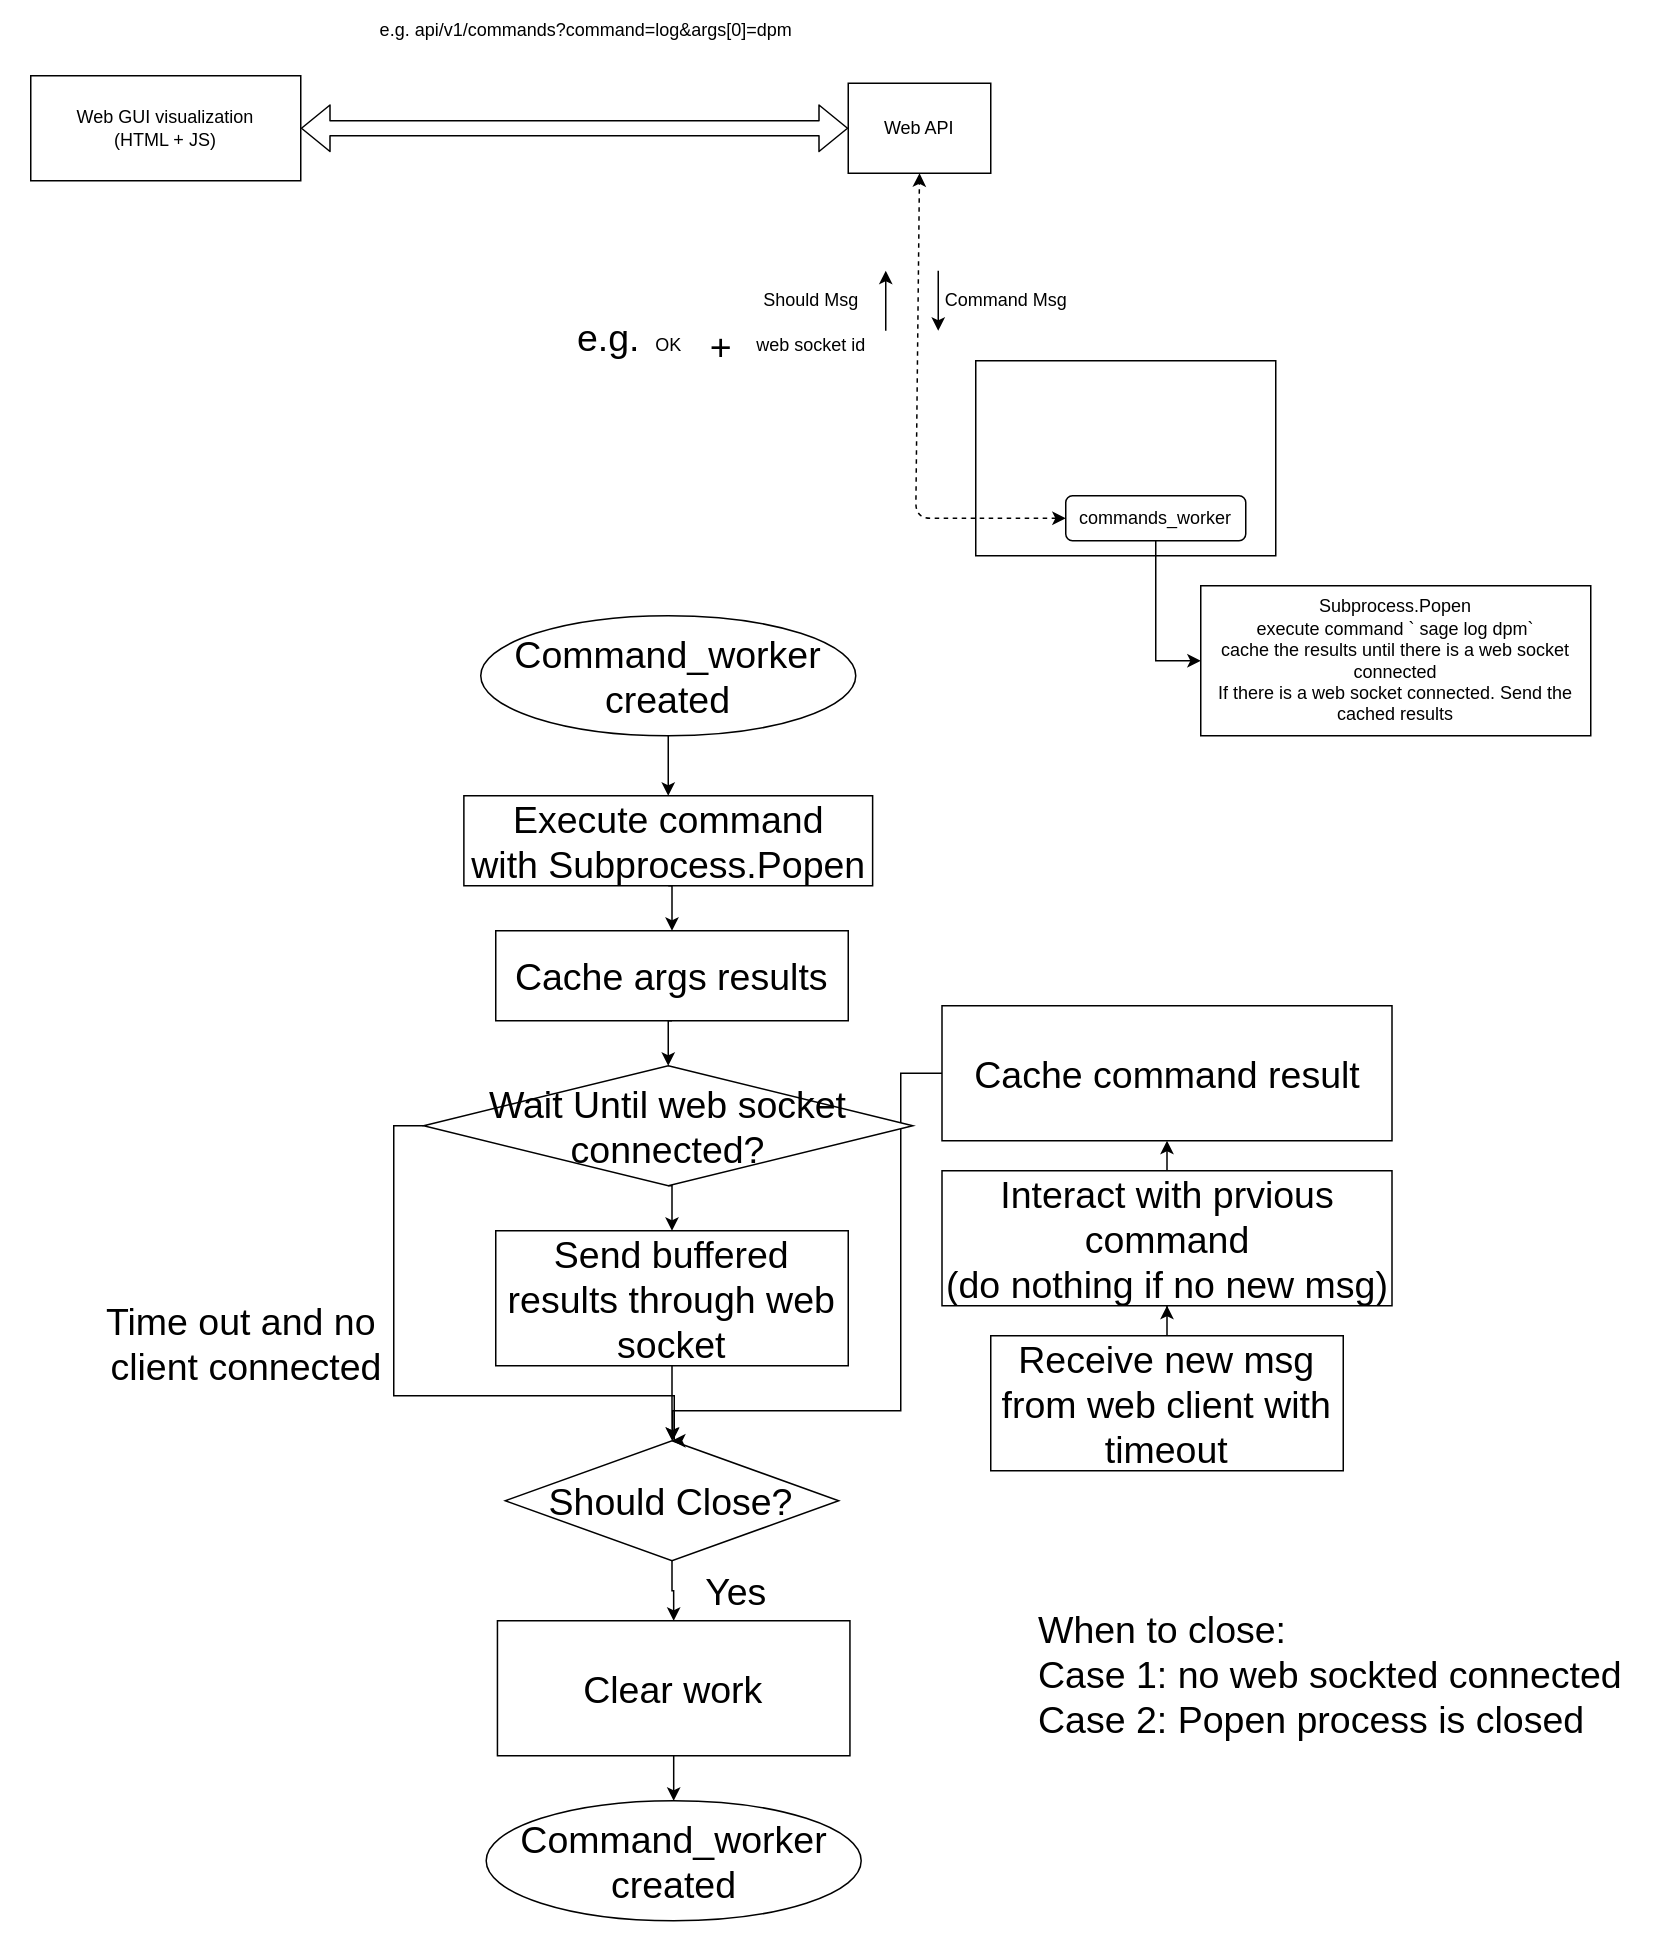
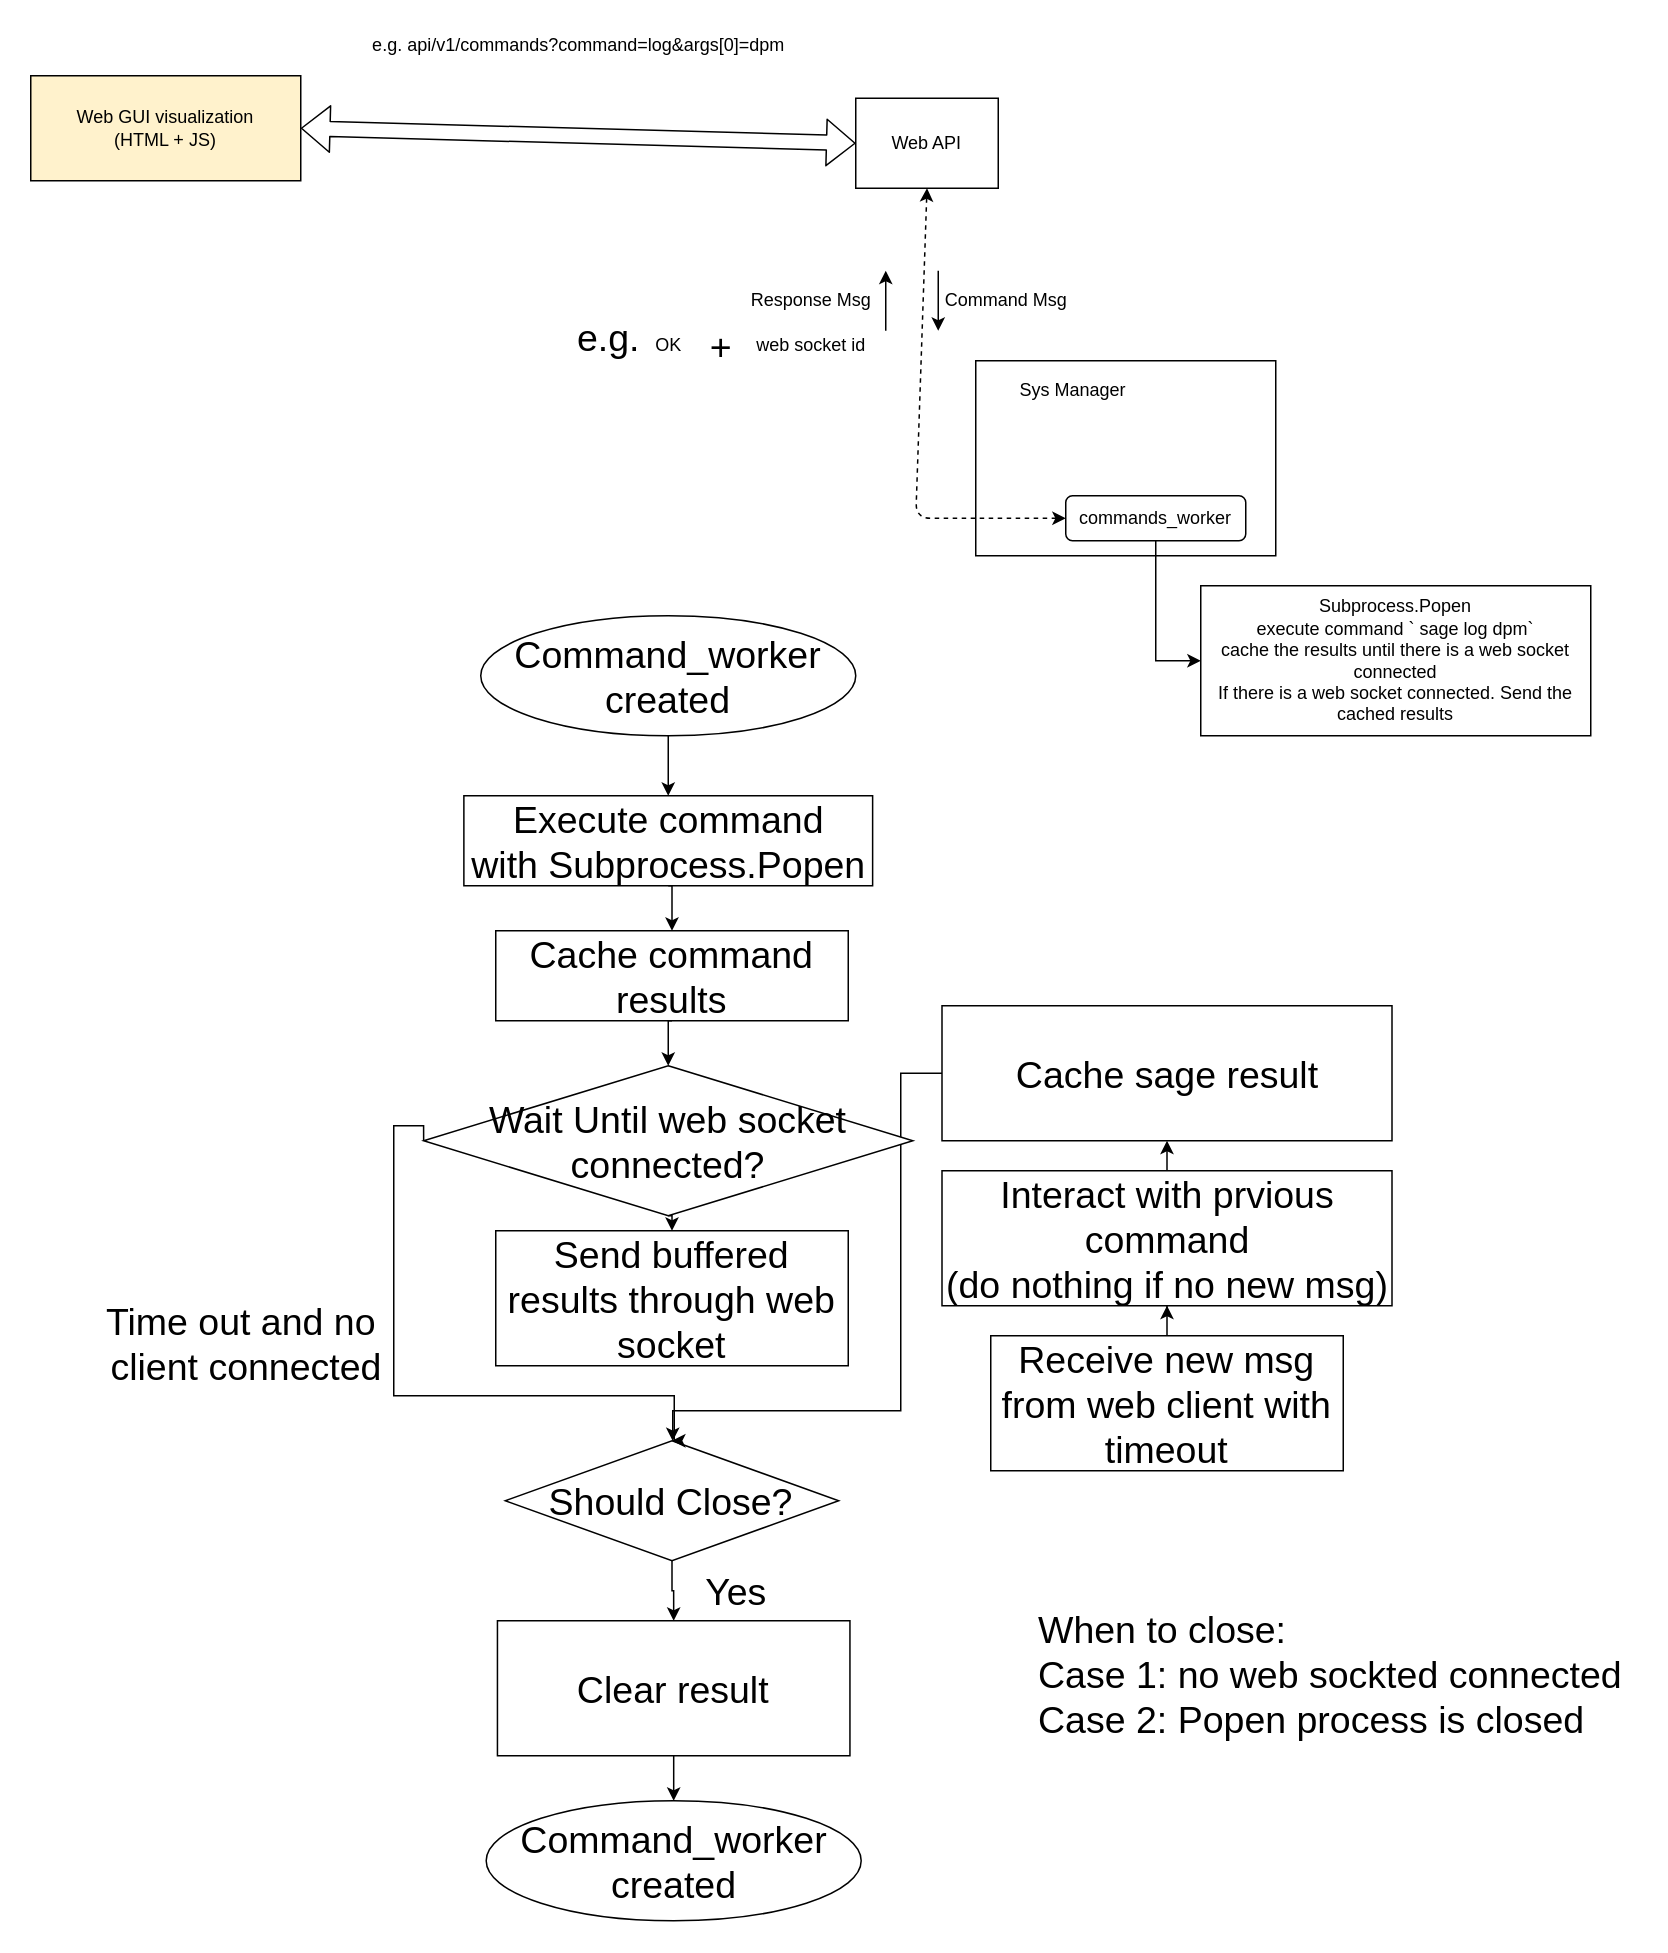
- <mxCell id="10" value="e.g. api/v1/commands?command=log&amp;amp;args[0]=dpm" style="text;html=1;strokeColor=none;fillColor=none;align=center;verticalAlign=middle;whiteSpace=wrap;rounded=0;" vertex="1" parent="1"><mxGeometry x="235" y="10" width="311" height="20" as="geometry" /></mxCell>
+ <mxCell id="10" value="e.g. api/v1/commands?command=log&amp;amp;args[0]=dpm" style="text;html=1;strokeColor=none;fillColor=none;align=center;verticalAlign=middle;whiteSpace=wrap;rounded=0;" vertex="1" parent="1"><mxGeometry x="230" y="20" width="311" height="20" as="geometry" /></mxCell>
- <mxCell id="2" value="Web GUI visualization&lt;br&gt;(HTML + JS)" style="rounded=0;whiteSpace=wrap;html=1;" vertex="1" parent="1"><mxGeometry x="20" y="50" width="180" height="70" as="geometry" /></mxCell>
+ <mxCell id="2" value="Web GUI visualization&lt;br&gt;(HTML + JS)" style="rounded=0;whiteSpace=wrap;html=1;fillColor=#fff2cc;" vertex="1" parent="1"><mxGeometry x="20" y="50" width="180" height="70" as="geometry" /></mxCell>
- <mxCell id="3" value="Web API" style="rounded=0;whiteSpace=wrap;html=1;" vertex="1" parent="1"><mxGeometry x="565" y="55" width="95" height="60" as="geometry" /></mxCell>
+ <mxCell id="3" value="Web API" style="rounded=0;whiteSpace=wrap;html=1;" vertex="1" parent="1"><mxGeometry x="570" y="65" width="95" height="60" as="geometry" /></mxCell>
- <mxCell id="16" value="Should Msg" style="text;html=1;align=center;verticalAlign=middle;resizable=0;points=[];autosize=1;" vertex="1" parent="1"><mxGeometry x="490" y="190" width="100" height="20" as="geometry" /></mxCell>
+ <mxCell id="16" value="Response Msg" style="text;html=1;align=center;verticalAlign=middle;resizable=0;points=[];autosize=1;" vertex="1" parent="1"><mxGeometry x="490" y="190" width="100" height="20" as="geometry" /></mxCell>
+ <mxCell id="5" value="Sys Manager" style="text;html=1;strokeColor=none;fillColor=none;align=center;verticalAlign=middle;whiteSpace=wrap;rounded=0;" vertex="1" parent="1"><mxGeometry x="670" y="250" width="90" height="20" as="geometry" /></mxCell>
- <mxCell id="25" value="Cache args results" style="rounded=0;whiteSpace=wrap;html=1;fontSize=25;" vertex="1" parent="1"><mxGeometry x="330" y="620" width="235" height="60" as="geometry" /></mxCell>
+ <mxCell id="25" value="Cache command results" style="rounded=0;whiteSpace=wrap;html=1;fontSize=25;" vertex="1" parent="1"><mxGeometry x="330" y="620" width="235" height="60" as="geometry" /></mxCell>
- <mxCell id="40" value="Cache command result" style="rounded=0;whiteSpace=wrap;html=1;fontSize=25;" vertex="1" parent="1"><mxGeometry x="627.5" y="670" width="300" height="90" as="geometry" /></mxCell>
+ <mxCell id="40" value="Cache sage result" style="rounded=0;whiteSpace=wrap;html=1;fontSize=25;" vertex="1" parent="1"><mxGeometry x="627.5" y="670" width="300" height="90" as="geometry" /></mxCell>
- <mxCell id="43" value="Wait Until web socket connected?" style="rhombus;whiteSpace=wrap;html=1;fontSize=25;" vertex="1" parent="1"><mxGeometry x="281.93" y="710" width="326.13" height="80" as="geometry" /></mxCell>
+ <mxCell id="43" value="Wait Until web socket connected?" style="rhombus;whiteSpace=wrap;html=1;fontSize=25;" vertex="1" parent="1"><mxGeometry x="281.93" y="710" width="326.13" height="100" as="geometry" /></mxCell>
- <mxCell id="27" style="edgeStyle=orthogonalEdgeStyle;rounded=0;orthogonalLoop=1;jettySize=auto;html=1;exitX=0.5;exitY=1;exitDx=0;exitDy=0;fontSize=25;" edge="1" parent="1" source="28" target="30"><mxGeometry relative="1" as="geometry" /></mxCell>
- <mxCell id="33" value="Clear work" style="rounded=0;whiteSpace=wrap;html=1;fontSize=25;" vertex="1" parent="1"><mxGeometry x="331.13" y="1080" width="235" height="90" as="geometry" /></mxCell>
+ <mxCell id="33" value="Clear result" style="rounded=0;whiteSpace=wrap;html=1;fontSize=25;" vertex="1" parent="1"><mxGeometry x="331.13" y="1080" width="235" height="90" as="geometry" /></mxCell>
